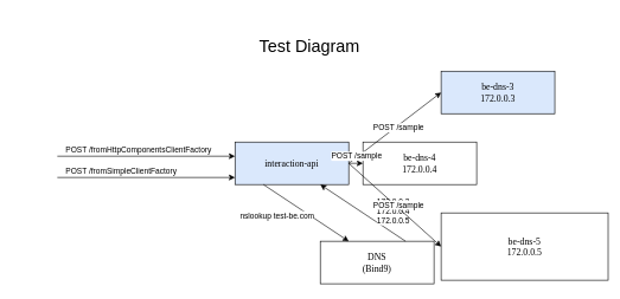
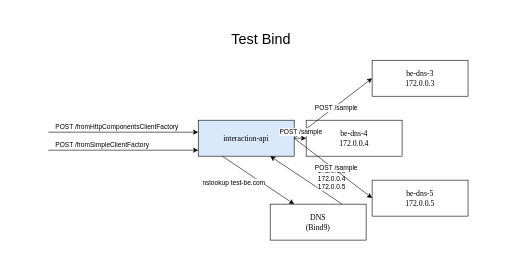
- <mxCell id="18" value="&lt;font style=&quot;font-size: 24px&quot;&gt;Test Diagram&lt;/font&gt;" style="text;html=1;strokeColor=none;fillColor=none;align=center;verticalAlign=middle;whiteSpace=wrap;rounded=0;" parent="1" vertex="1"><mxGeometry x="20" y="20" width="830" height="90" as="geometry" /></mxCell>
+ <mxCell id="18" value="&lt;font style=&quot;font-size: 24px&quot;&gt;Test Bind&lt;/font&gt;" style="text;html=1;strokeColor=none;fillColor=none;align=center;verticalAlign=middle;whiteSpace=wrap;rounded=0;" parent="1" vertex="1"><mxGeometry x="20" y="20" width="830" height="90" as="geometry" /></mxCell>
- <mxCell id="12" value="&lt;p class=&quot;p1&quot; style=&quot;margin: 0px ; font-stretch: normal ; font-size: 13px ; line-height: normal ; font-family: &amp;#34;menlo&amp;#34;&quot;&gt;be-dns-3&lt;/p&gt;&lt;p class=&quot;p1&quot; style=&quot;margin: 0px ; font-stretch: normal ; font-size: 13px ; line-height: normal ; font-family: &amp;#34;menlo&amp;#34;&quot;&gt;172.0.0.3&lt;/p&gt;" style="rounded=0;whiteSpace=wrap;html=1;fillColor=#dae8fc;" parent="1" vertex="1"><mxGeometry x="620" y="100" width="160" height="60" as="geometry" /></mxCell>
+ <mxCell id="12" value="&lt;p class=&quot;p1&quot; style=&quot;margin: 0px ; font-stretch: normal ; font-size: 13px ; line-height: normal ; font-family: &amp;#34;menlo&amp;#34;&quot;&gt;be-dns-3&lt;/p&gt;&lt;p class=&quot;p1&quot; style=&quot;margin: 0px ; font-stretch: normal ; font-size: 13px ; line-height: normal ; font-family: &amp;#34;menlo&amp;#34;&quot;&gt;172.0.0.3&lt;/p&gt;" style="rounded=0;whiteSpace=wrap;html=1;" parent="1" vertex="1"><mxGeometry x="620" y="100" width="160" height="60" as="geometry" /></mxCell>
- <mxCell id="14" value="&lt;p class=&quot;p1&quot; style=&quot;margin: 0px ; font-stretch: normal ; font-size: 13px ; line-height: normal ; font-family: &amp;#34;menlo&amp;#34;&quot;&gt;be-dns-5&lt;/p&gt;&lt;p class=&quot;p1&quot; style=&quot;margin: 0px ; font-stretch: normal ; font-size: 13px ; line-height: normal ; font-family: &amp;#34;menlo&amp;#34;&quot;&gt;172.0.0.5&lt;/p&gt;" style="rounded=0;whiteSpace=wrap;html=1;" parent="1" vertex="1"><mxGeometry x="620" y="300" width="235" height="95" as="geometry" /></mxCell>
+ <mxCell id="14" value="&lt;p class=&quot;p1&quot; style=&quot;margin: 0px ; font-stretch: normal ; font-size: 13px ; line-height: normal ; font-family: &amp;#34;menlo&amp;#34;&quot;&gt;be-dns-5&lt;/p&gt;&lt;p class=&quot;p1&quot; style=&quot;margin: 0px ; font-stretch: normal ; font-size: 13px ; line-height: normal ; font-family: &amp;#34;menlo&amp;#34;&quot;&gt;172.0.0.5&lt;/p&gt;" style="rounded=0;whiteSpace=wrap;html=1;" parent="1" vertex="1"><mxGeometry x="620" y="300" width="160" height="60" as="geometry" /></mxCell>
